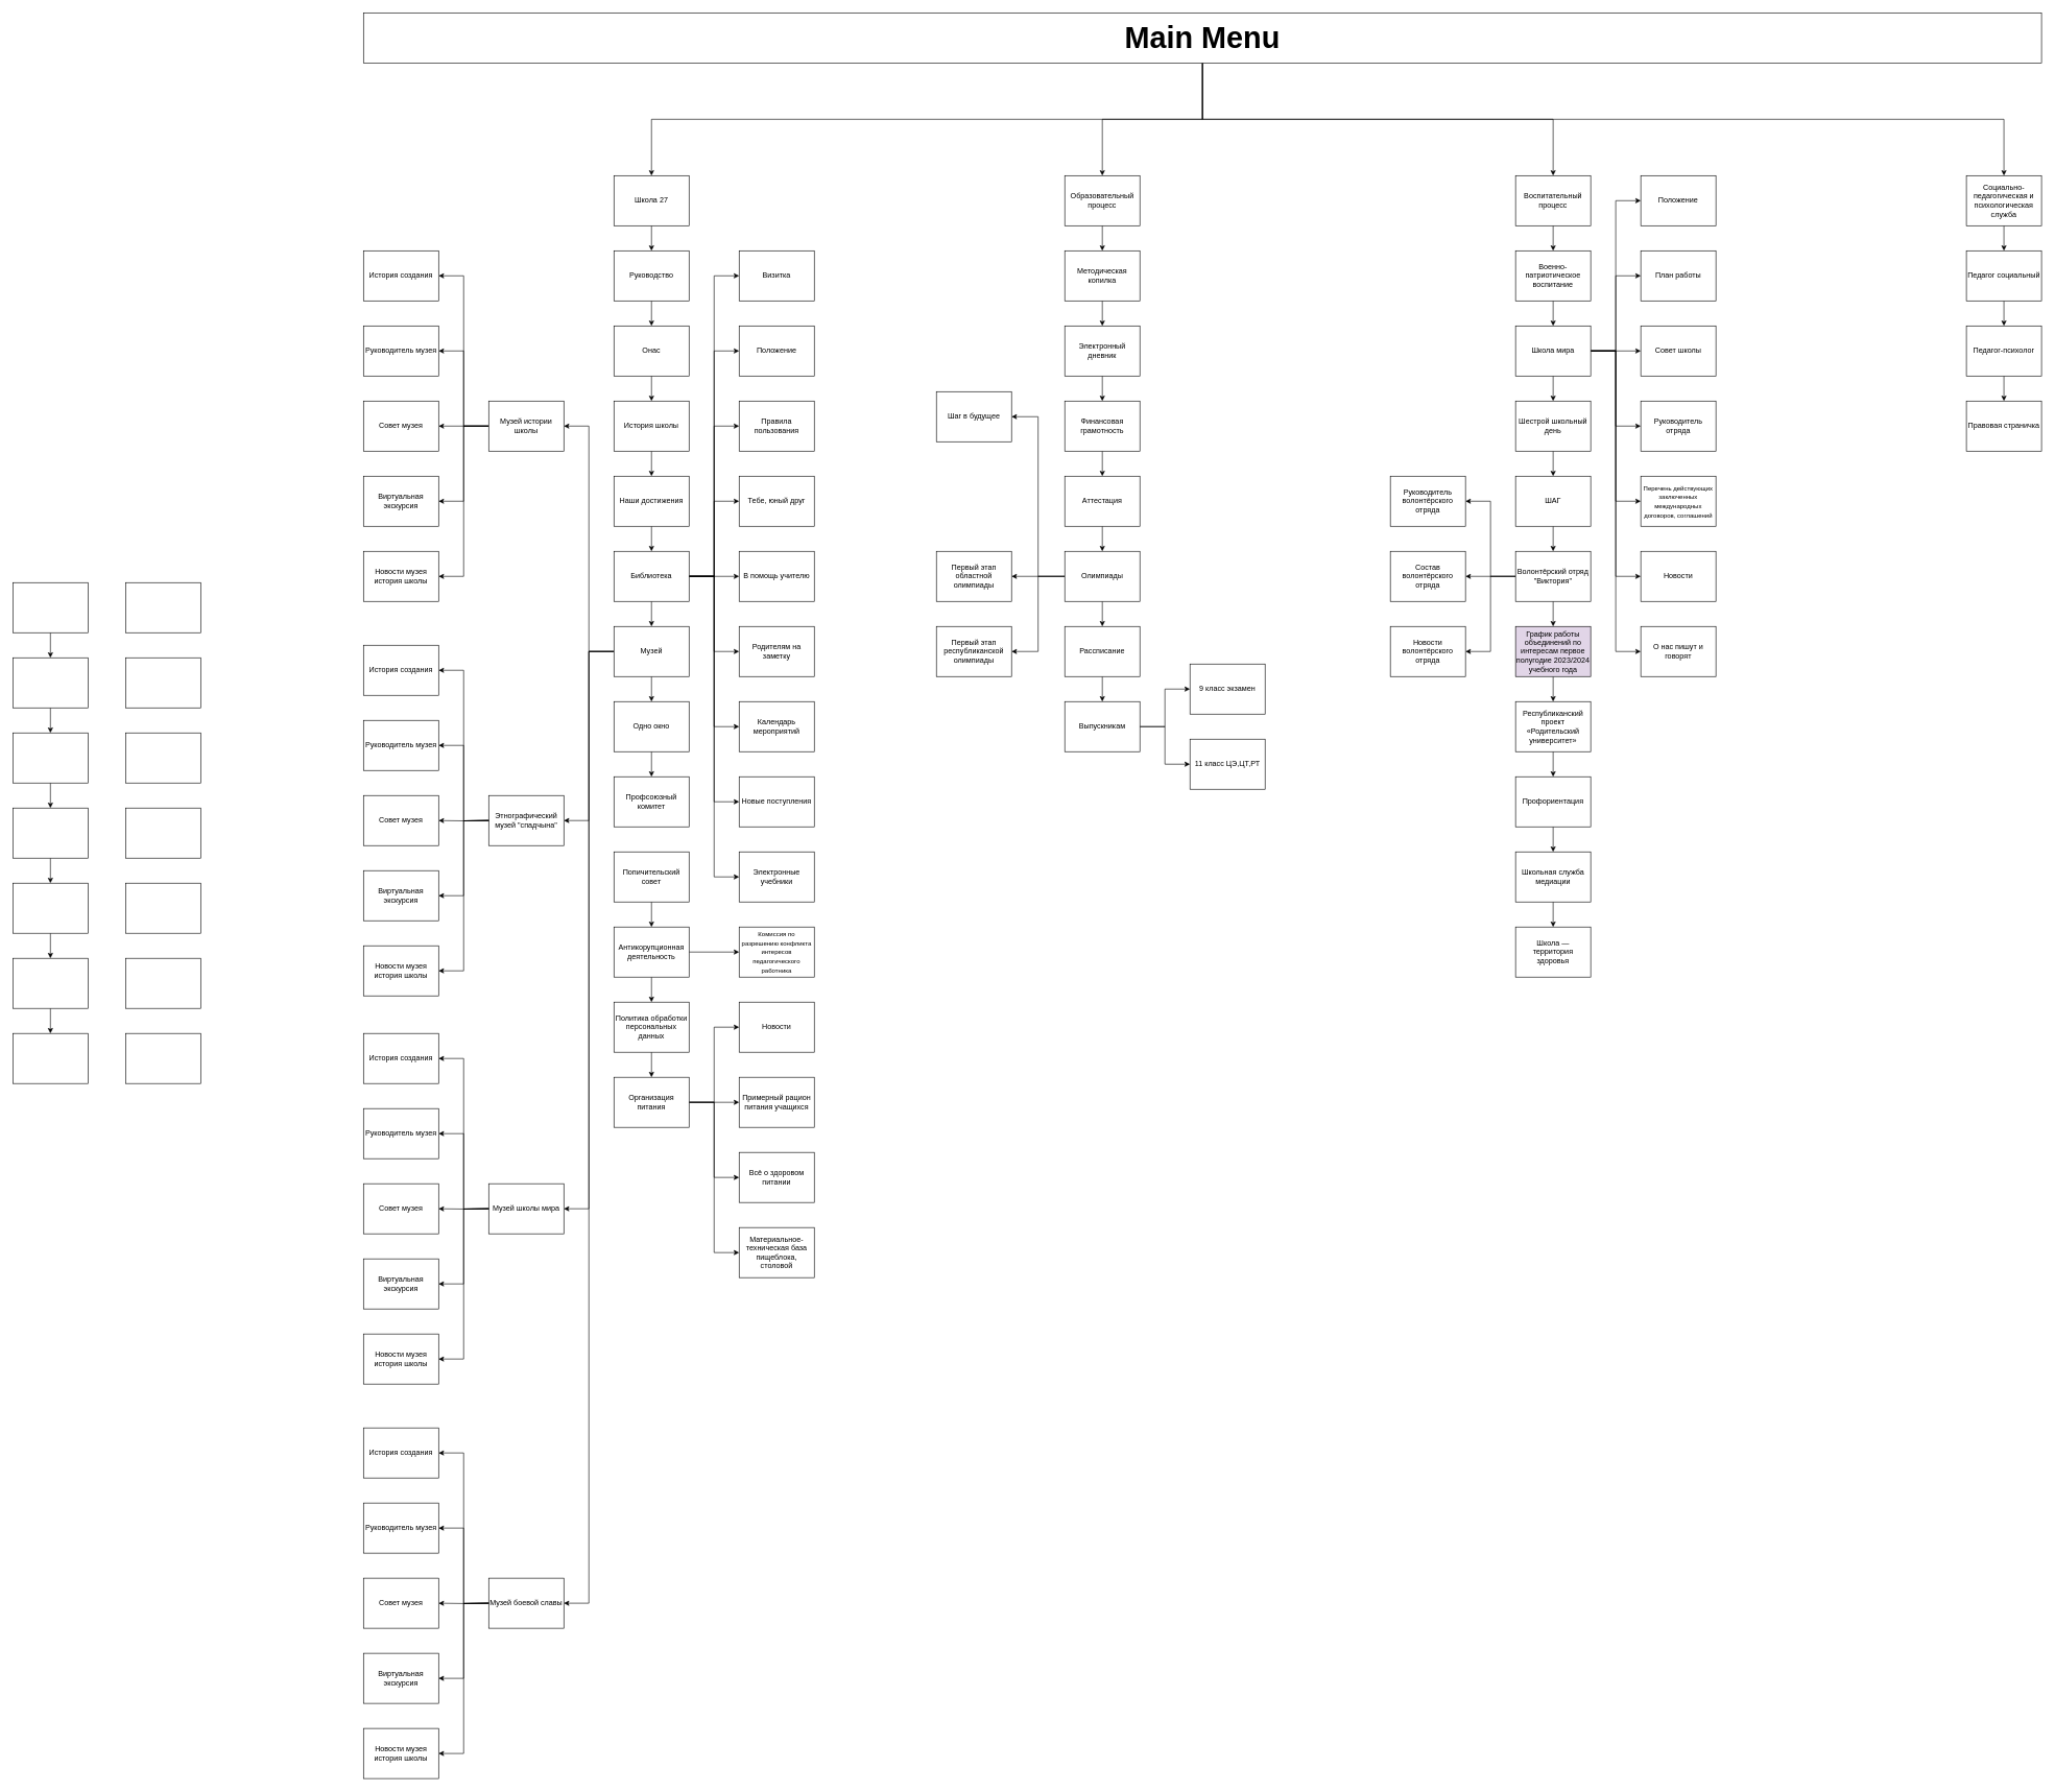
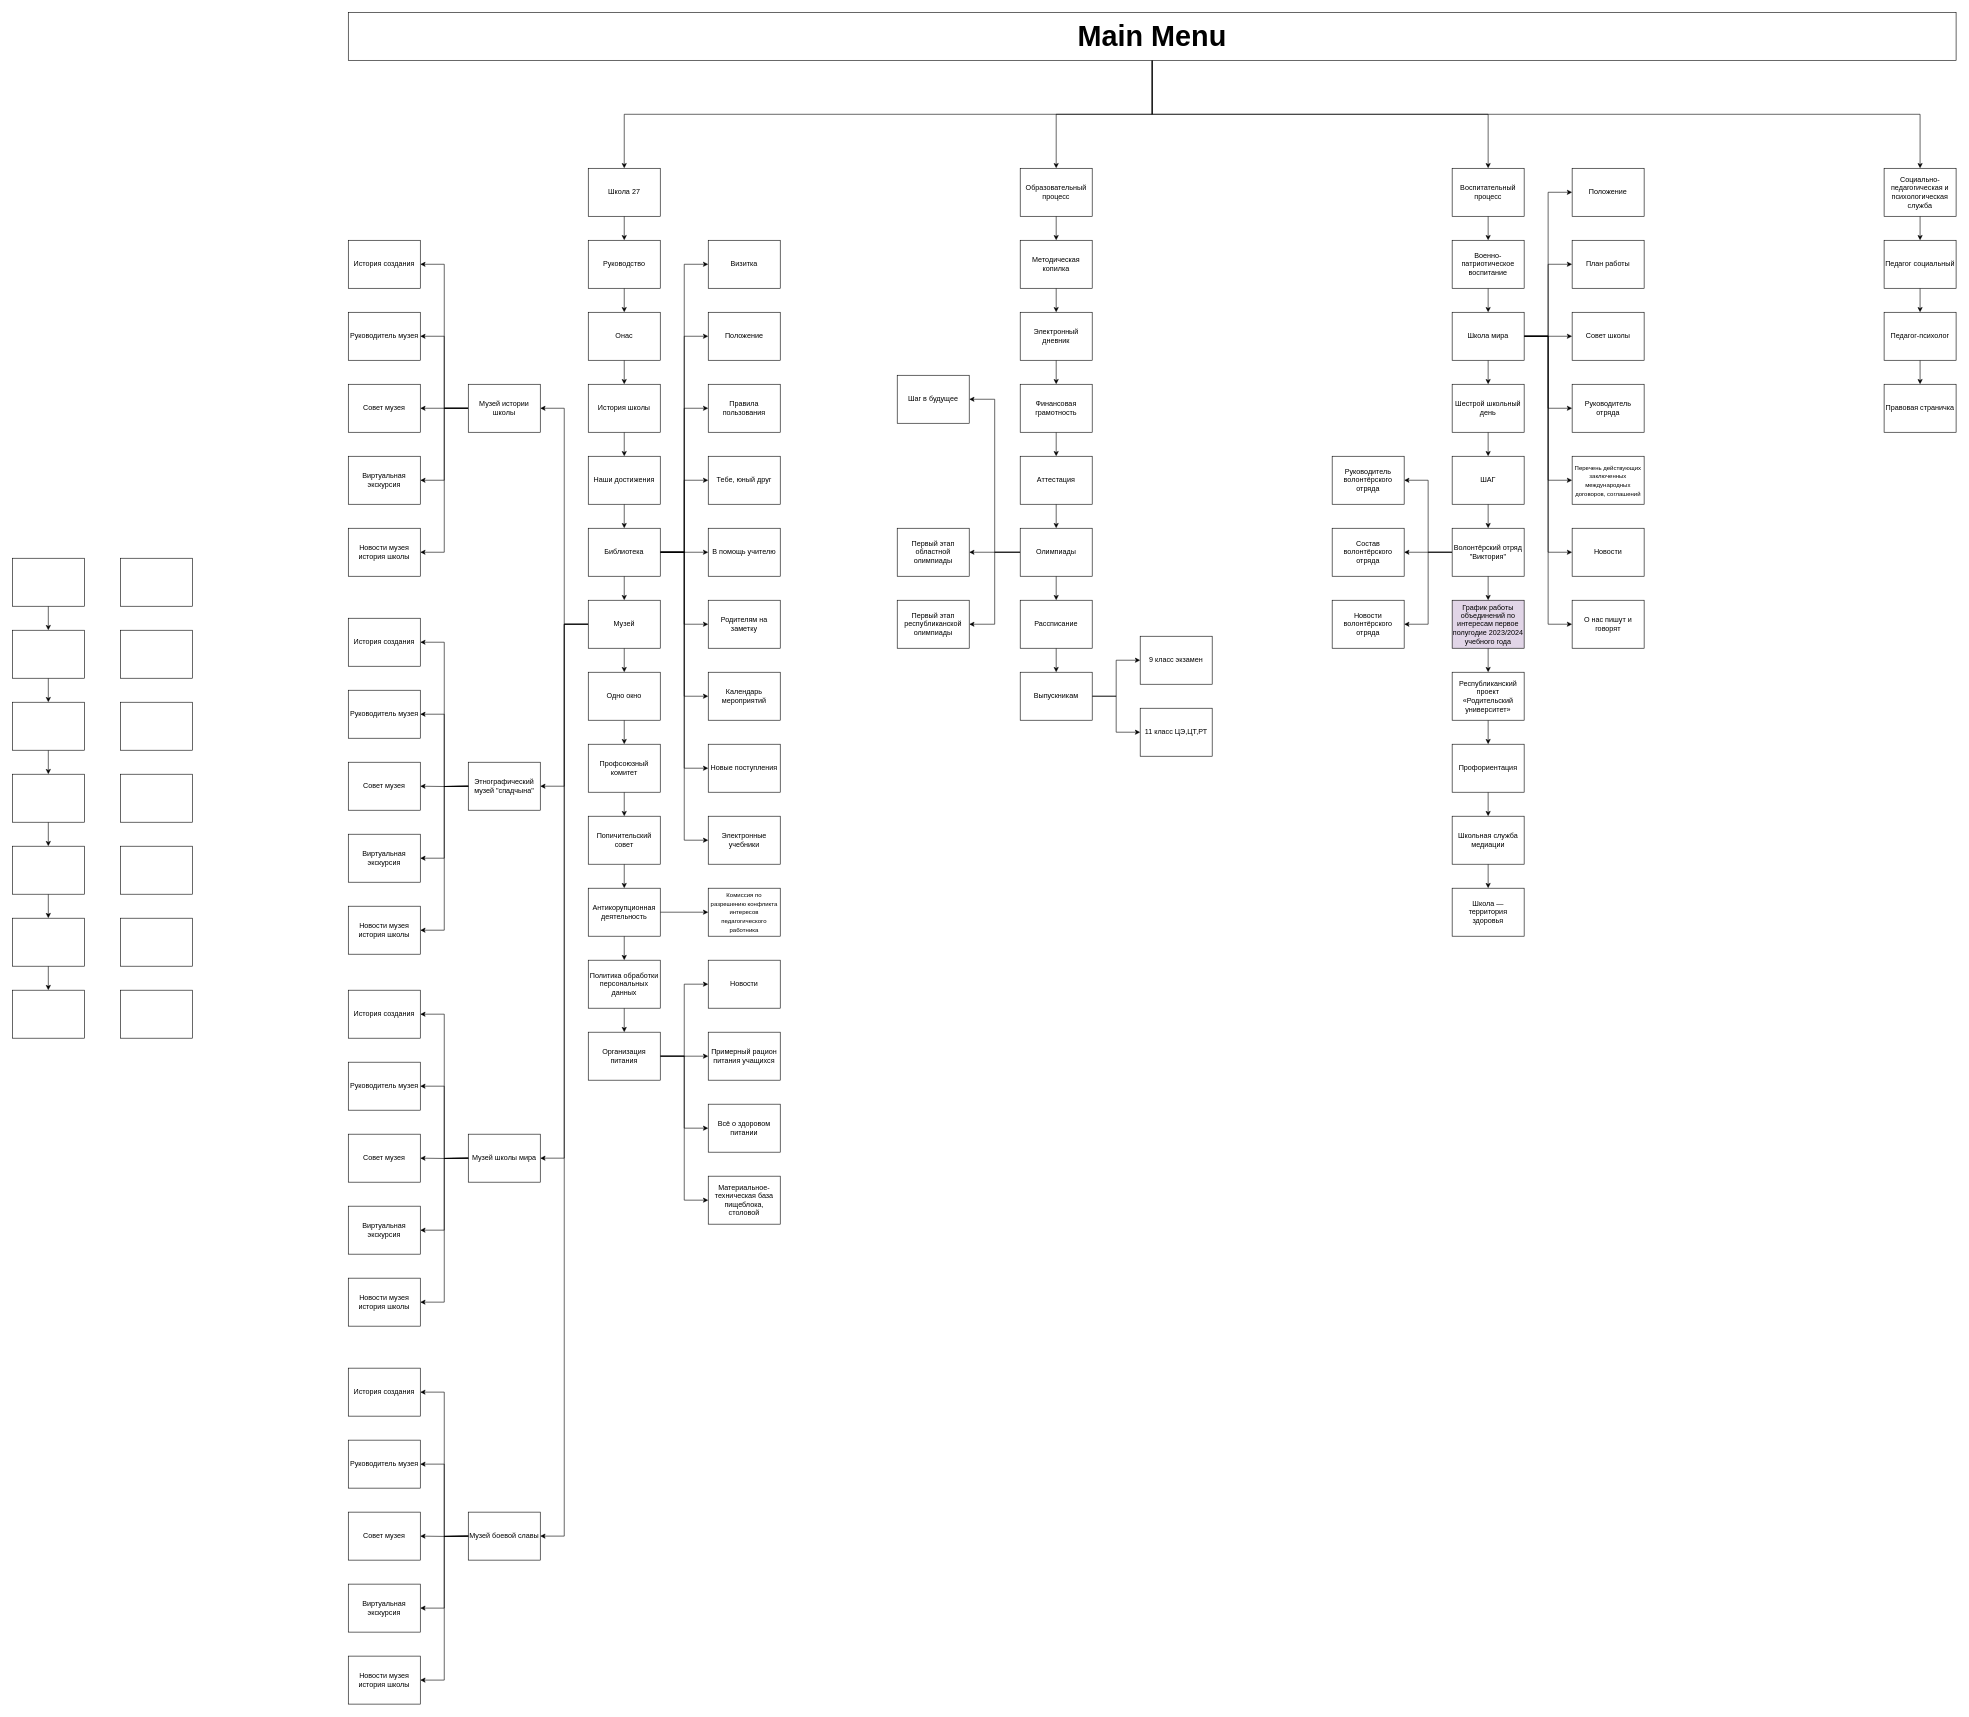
+ <mxCell id="40" style="edgeStyle=orthogonalEdgeStyle;rounded=0;orthogonalLoop=1;jettySize=auto;html=1;entryX=0.5;entryY=0;entryDx=0;entryDy=0;" edge="1" parent="1" source="41" target="43"><mxGeometry relative="1" as="geometry" /></mxCell>
